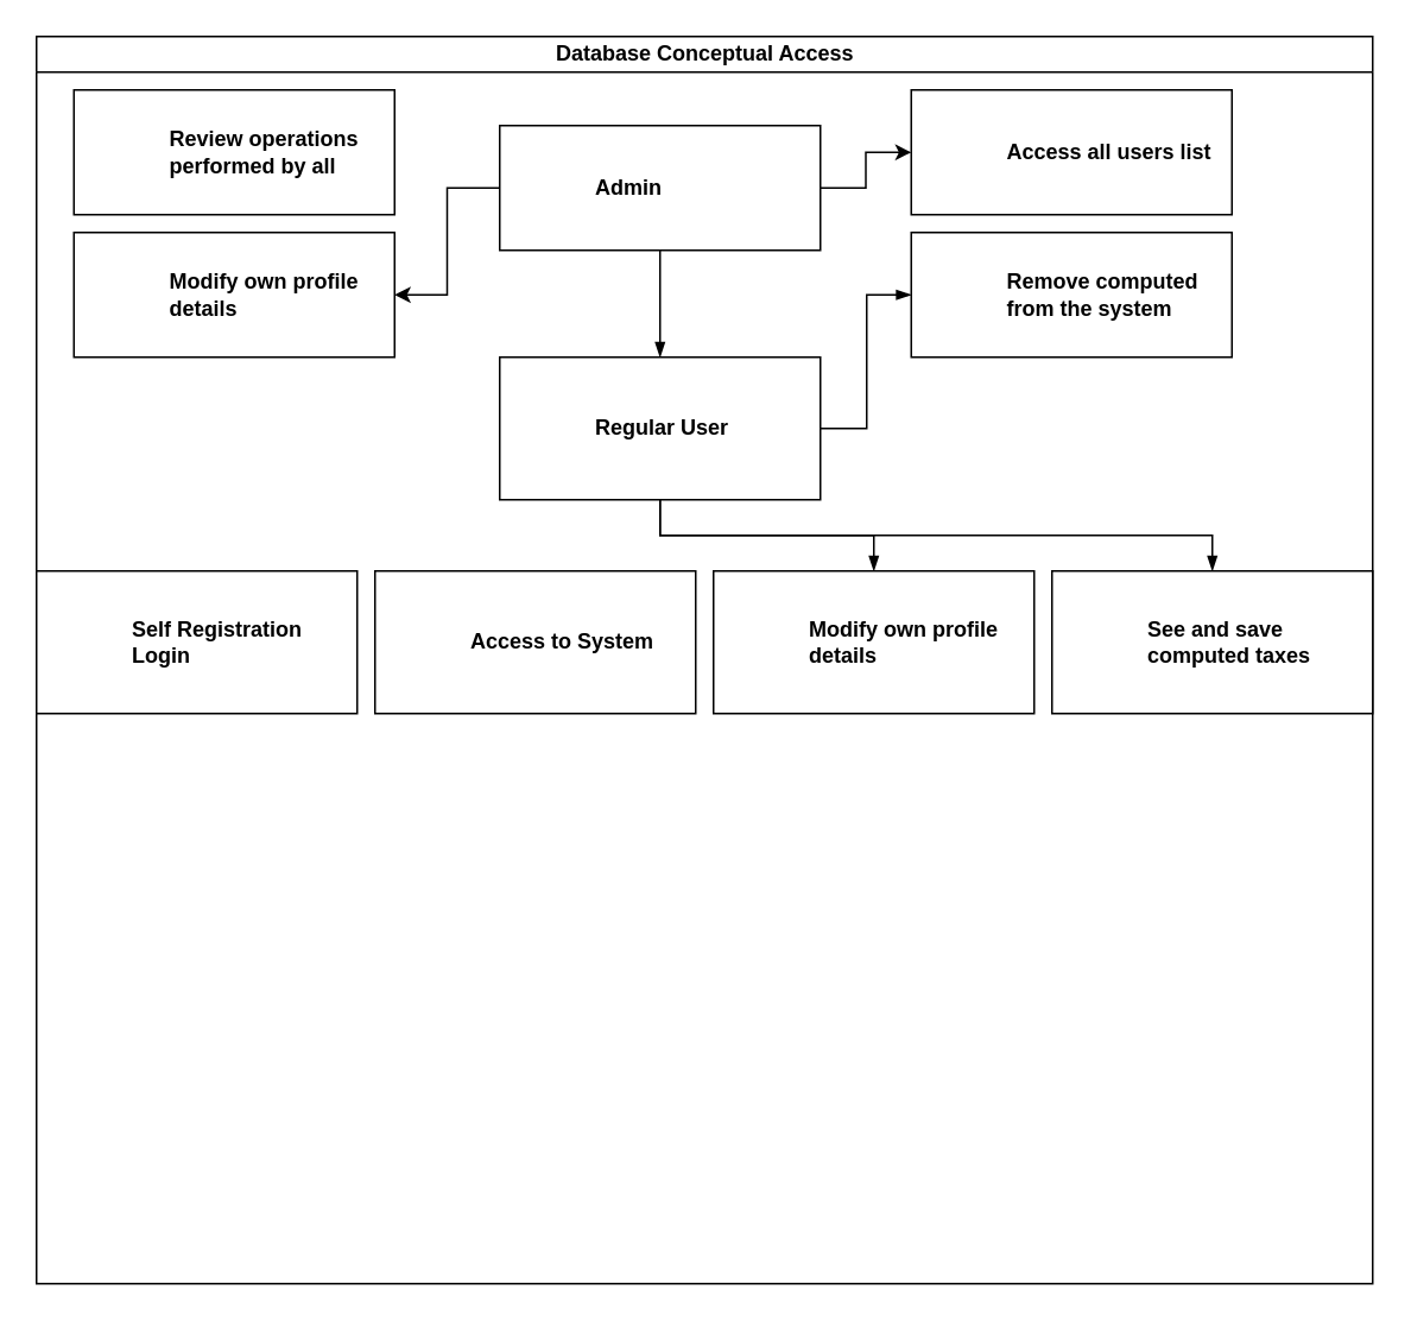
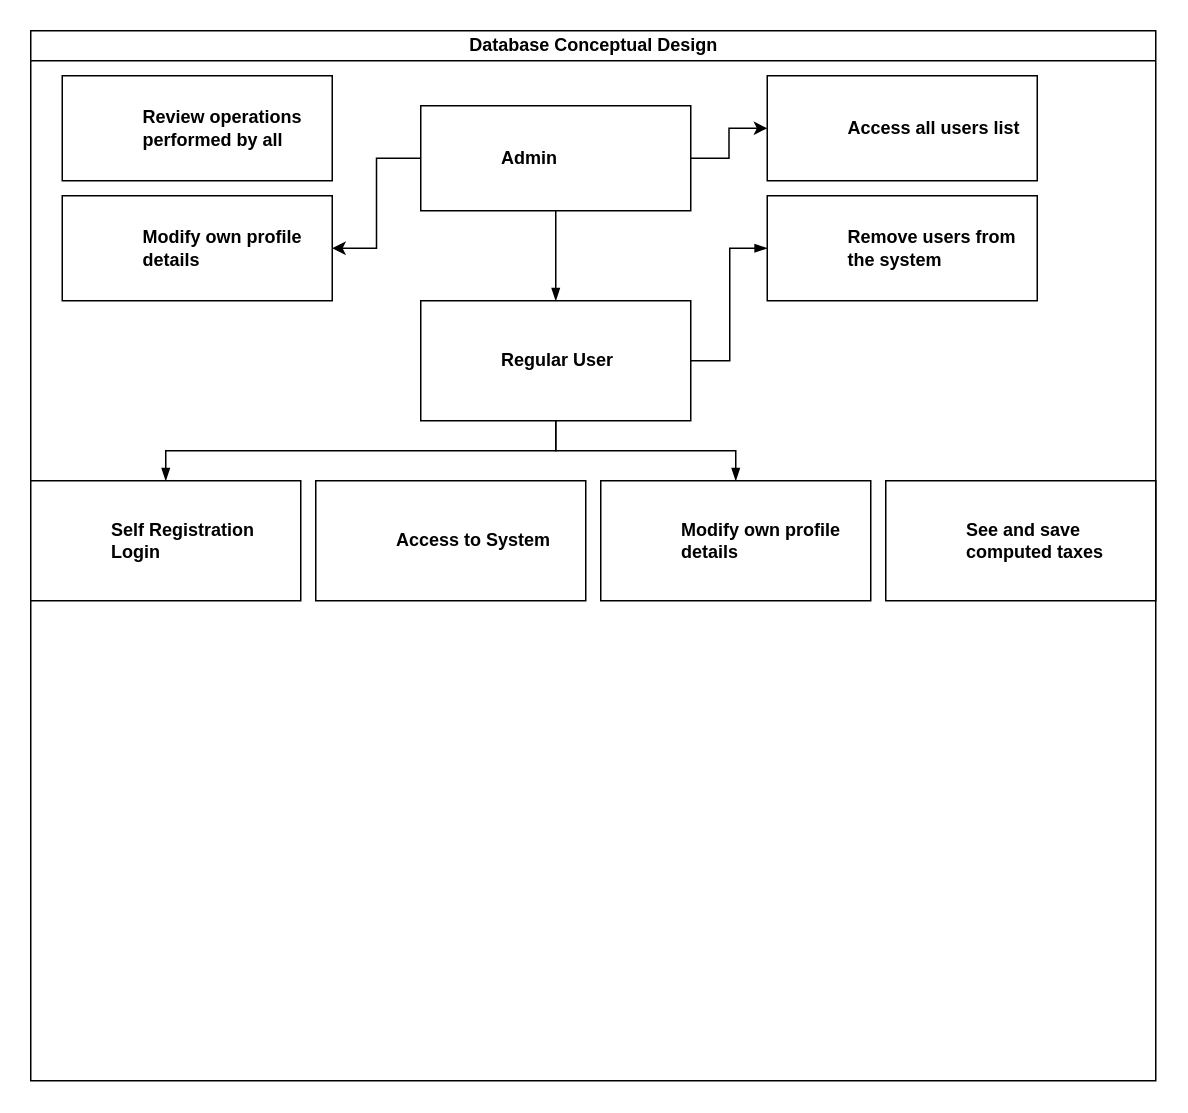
- <mxCell id="2" value="Database Conceptual Access" style="swimlane;html=1;startSize=20;horizontal=1;containerType=tree;glass=0;" parent="1" vertex="1"><mxGeometry x="20" y="20" width="750" height="700" as="geometry" /></mxCell>
+ <mxCell id="2" value="Database Conceptual Design" style="swimlane;html=1;startSize=20;horizontal=1;containerType=tree;glass=0;" parent="1" vertex="1"><mxGeometry x="20" y="20" width="750" height="700" as="geometry" /></mxCell>
- <mxCell id="15" value="Remove computed from the system" style="label;image=https://cdn3.iconfinder.com/data/icons/user-avatars-1/512/users-3-128.png;whiteSpace=wrap;html=1;rounded=0;glass=0;treeMoving=1;treeFolding=1;" vertex="1" parent="2"><mxGeometry x="491" y="110.0" width="180" height="70" as="geometry" /></mxCell>
+ <mxCell id="15" value="Remove users from the system" style="label;image=https://cdn3.iconfinder.com/data/icons/user-avatars-1/512/users-3-128.png;whiteSpace=wrap;html=1;rounded=0;glass=0;treeMoving=1;treeFolding=1;" vertex="1" parent="2"><mxGeometry x="491" y="110.0" width="180" height="70" as="geometry" /></mxCell>
- <mxCell id="11" value="" style="endArrow=blockThin;endFill=1;fontSize=11;edgeStyle=elbowEdgeStyle;elbow=vertical;rounded=0;" edge="1" target="12" source="5" parent="2"><mxGeometry relative="1" as="geometry"><mxPoint x="409" y="330" as="sourcePoint" /></mxGeometry></mxCell>
+ <mxCell id="11" value="" style="endArrow=blockThin;endFill=1;fontSize=11;edgeStyle=elbowEdgeStyle;elbow=vertical;rounded=0;" edge="1" target="7" source="5" parent="2"><mxGeometry relative="1" as="geometry"><mxPoint x="409" y="330" as="sourcePoint" /></mxGeometry></mxCell>
